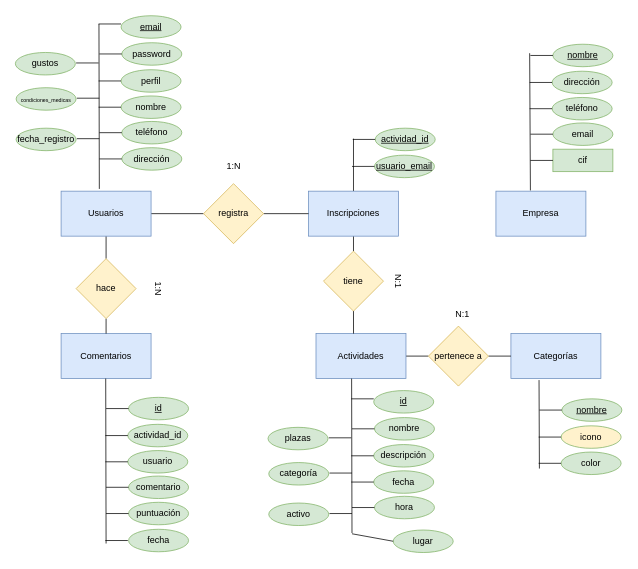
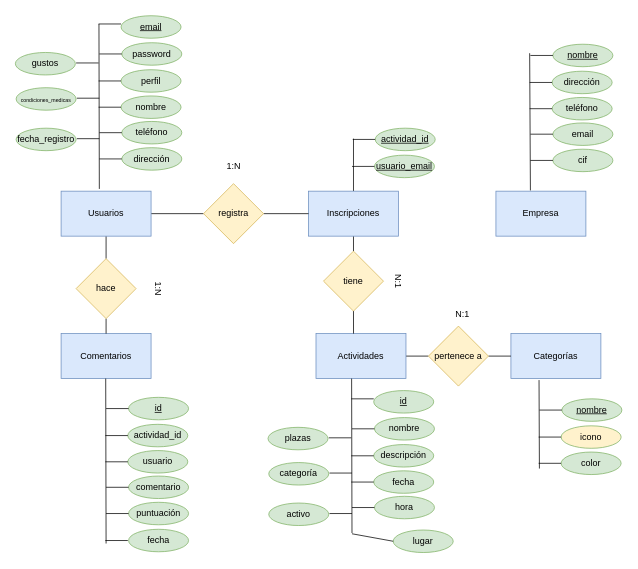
- <mxCell id="66" value="cif" style="whiteSpace=wrap;html=1;fillColor=#d5e8d4;strokeColor=#82b366;rounded=0;" vertex="1" parent="1"><mxGeometry x="737" y="198" width="80" height="30" as="geometry" /></mxCell>
+ <mxCell id="66" value="cif" style="ellipse;whiteSpace=wrap;html=1;fillColor=#d5e8d4;strokeColor=#82b366;" vertex="1" parent="1"><mxGeometry x="737" y="198" width="80" height="30" as="geometry" /></mxCell>
